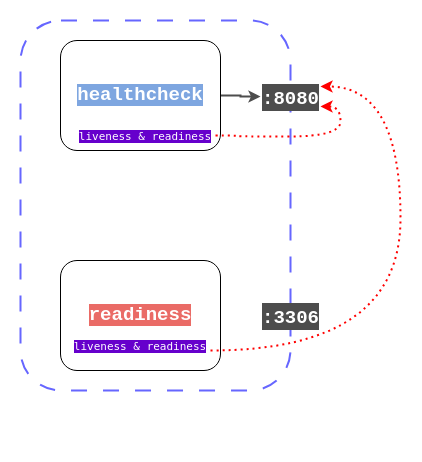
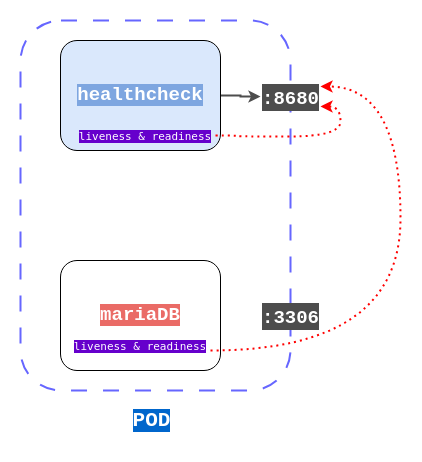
- <mxCell id="4" value="&lt;font face=&quot;Courier New&quot; style=&quot;font-size: 19px;&quot;&gt;&lt;span style=&quot;color: rgb(255, 255, 255); background-color: rgb(126, 166, 224);&quot;&gt;&lt;b&gt;&lt;font&gt;healthcheck&lt;/font&gt;&lt;/b&gt;&lt;/span&gt;&lt;/font&gt;" style="rounded=1;whiteSpace=wrap;html=1;" vertex="1" parent="1"><mxGeometry x="60" y="40" width="160" height="110" as="geometry" /></mxCell>
+ <mxCell id="4" value="&lt;font face=&quot;Courier New&quot; style=&quot;font-size: 19px;&quot;&gt;&lt;span style=&quot;color: rgb(255, 255, 255); background-color: rgb(126, 166, 224);&quot;&gt;&lt;b&gt;&lt;font&gt;healthcheck&lt;/font&gt;&lt;/b&gt;&lt;/span&gt;&lt;/font&gt;" style="rounded=1;whiteSpace=wrap;html=1;fillColor=#dae8fc;" vertex="1" parent="1"><mxGeometry x="60" y="40" width="160" height="110" as="geometry" /></mxCell>
- <mxCell id="6" value="&lt;h1 style=&quot;line-height: 180%;&quot; align=&quot;left&quot;&gt;&lt;font face=&quot;Courier New&quot;&gt;&lt;b style=&quot;background-color: rgb(77, 77, 77);&quot;&gt;&lt;font style=&quot;font-size: 19px; color: rgb(255, 255, 255); line-height: 180%;&quot;&gt;:8080&lt;/font&gt;&lt;/b&gt;&lt;/font&gt;&lt;/h1&gt;" style="text;html=1;align=left;verticalAlign=middle;whiteSpace=wrap;rounded=0;glass=0;strokeWidth=1;perimeterSpacing=0;" vertex="1" parent="1"><mxGeometry x="260" y="76" width="60" height="40" as="geometry" /></mxCell>
+ <mxCell id="6" value="&lt;h1 style=&quot;line-height: 180%;&quot; align=&quot;left&quot;&gt;&lt;font face=&quot;Courier New&quot;&gt;&lt;b style=&quot;background-color: rgb(77, 77, 77);&quot;&gt;&lt;font style=&quot;font-size: 19px; color: rgb(255, 255, 255); line-height: 180%;&quot;&gt;:8680&lt;/font&gt;&lt;/b&gt;&lt;/font&gt;&lt;/h1&gt;" style="text;html=1;align=left;verticalAlign=middle;whiteSpace=wrap;rounded=0;glass=0;strokeWidth=1;perimeterSpacing=0;" vertex="1" parent="1"><mxGeometry x="260" y="76" width="60" height="40" as="geometry" /></mxCell>
- <mxCell id="5" value="&lt;font style=&quot;font-size: 19px; color: rgb(255, 255, 255); background-color: rgb(234, 107, 102);&quot; face=&quot;Courier New&quot;&gt;&lt;b&gt;&lt;span&gt;readiness&lt;/span&gt;&lt;/b&gt;&lt;/font&gt;" style="rounded=1;whiteSpace=wrap;html=1;" vertex="1" parent="1"><mxGeometry x="60" y="260" width="160" height="110" as="geometry" /></mxCell>
+ <mxCell id="5" value="&lt;font style=&quot;font-size: 19px; color: rgb(255, 255, 255); background-color: rgb(234, 107, 102);&quot; face=&quot;Courier New&quot;&gt;&lt;b&gt;&lt;span&gt;mariaDB&lt;/span&gt;&lt;/b&gt;&lt;/font&gt;" style="rounded=1;whiteSpace=wrap;html=1;" vertex="1" parent="1"><mxGeometry x="60" y="260" width="160" height="110" as="geometry" /></mxCell>
+ <mxCell id="8" value="&lt;div align=&quot;center&quot;&gt;&lt;font style=&quot;background-color: light-dark(rgb(0, 102, 204), rgb(255, 255, 255)); font-size: 21px; color: rgb(255, 255, 255);&quot; face=&quot;Courier New&quot;&gt;&lt;b&gt;POD&lt;/b&gt;&lt;/font&gt;&lt;/div&gt;" style="text;html=1;align=center;verticalAlign=middle;whiteSpace=wrap;rounded=0;glass=0;strokeWidth=1;perimeterSpacing=0;" vertex="1" parent="1"><mxGeometry x="114" y="400" width="75" height="40" as="geometry" /></mxCell>
